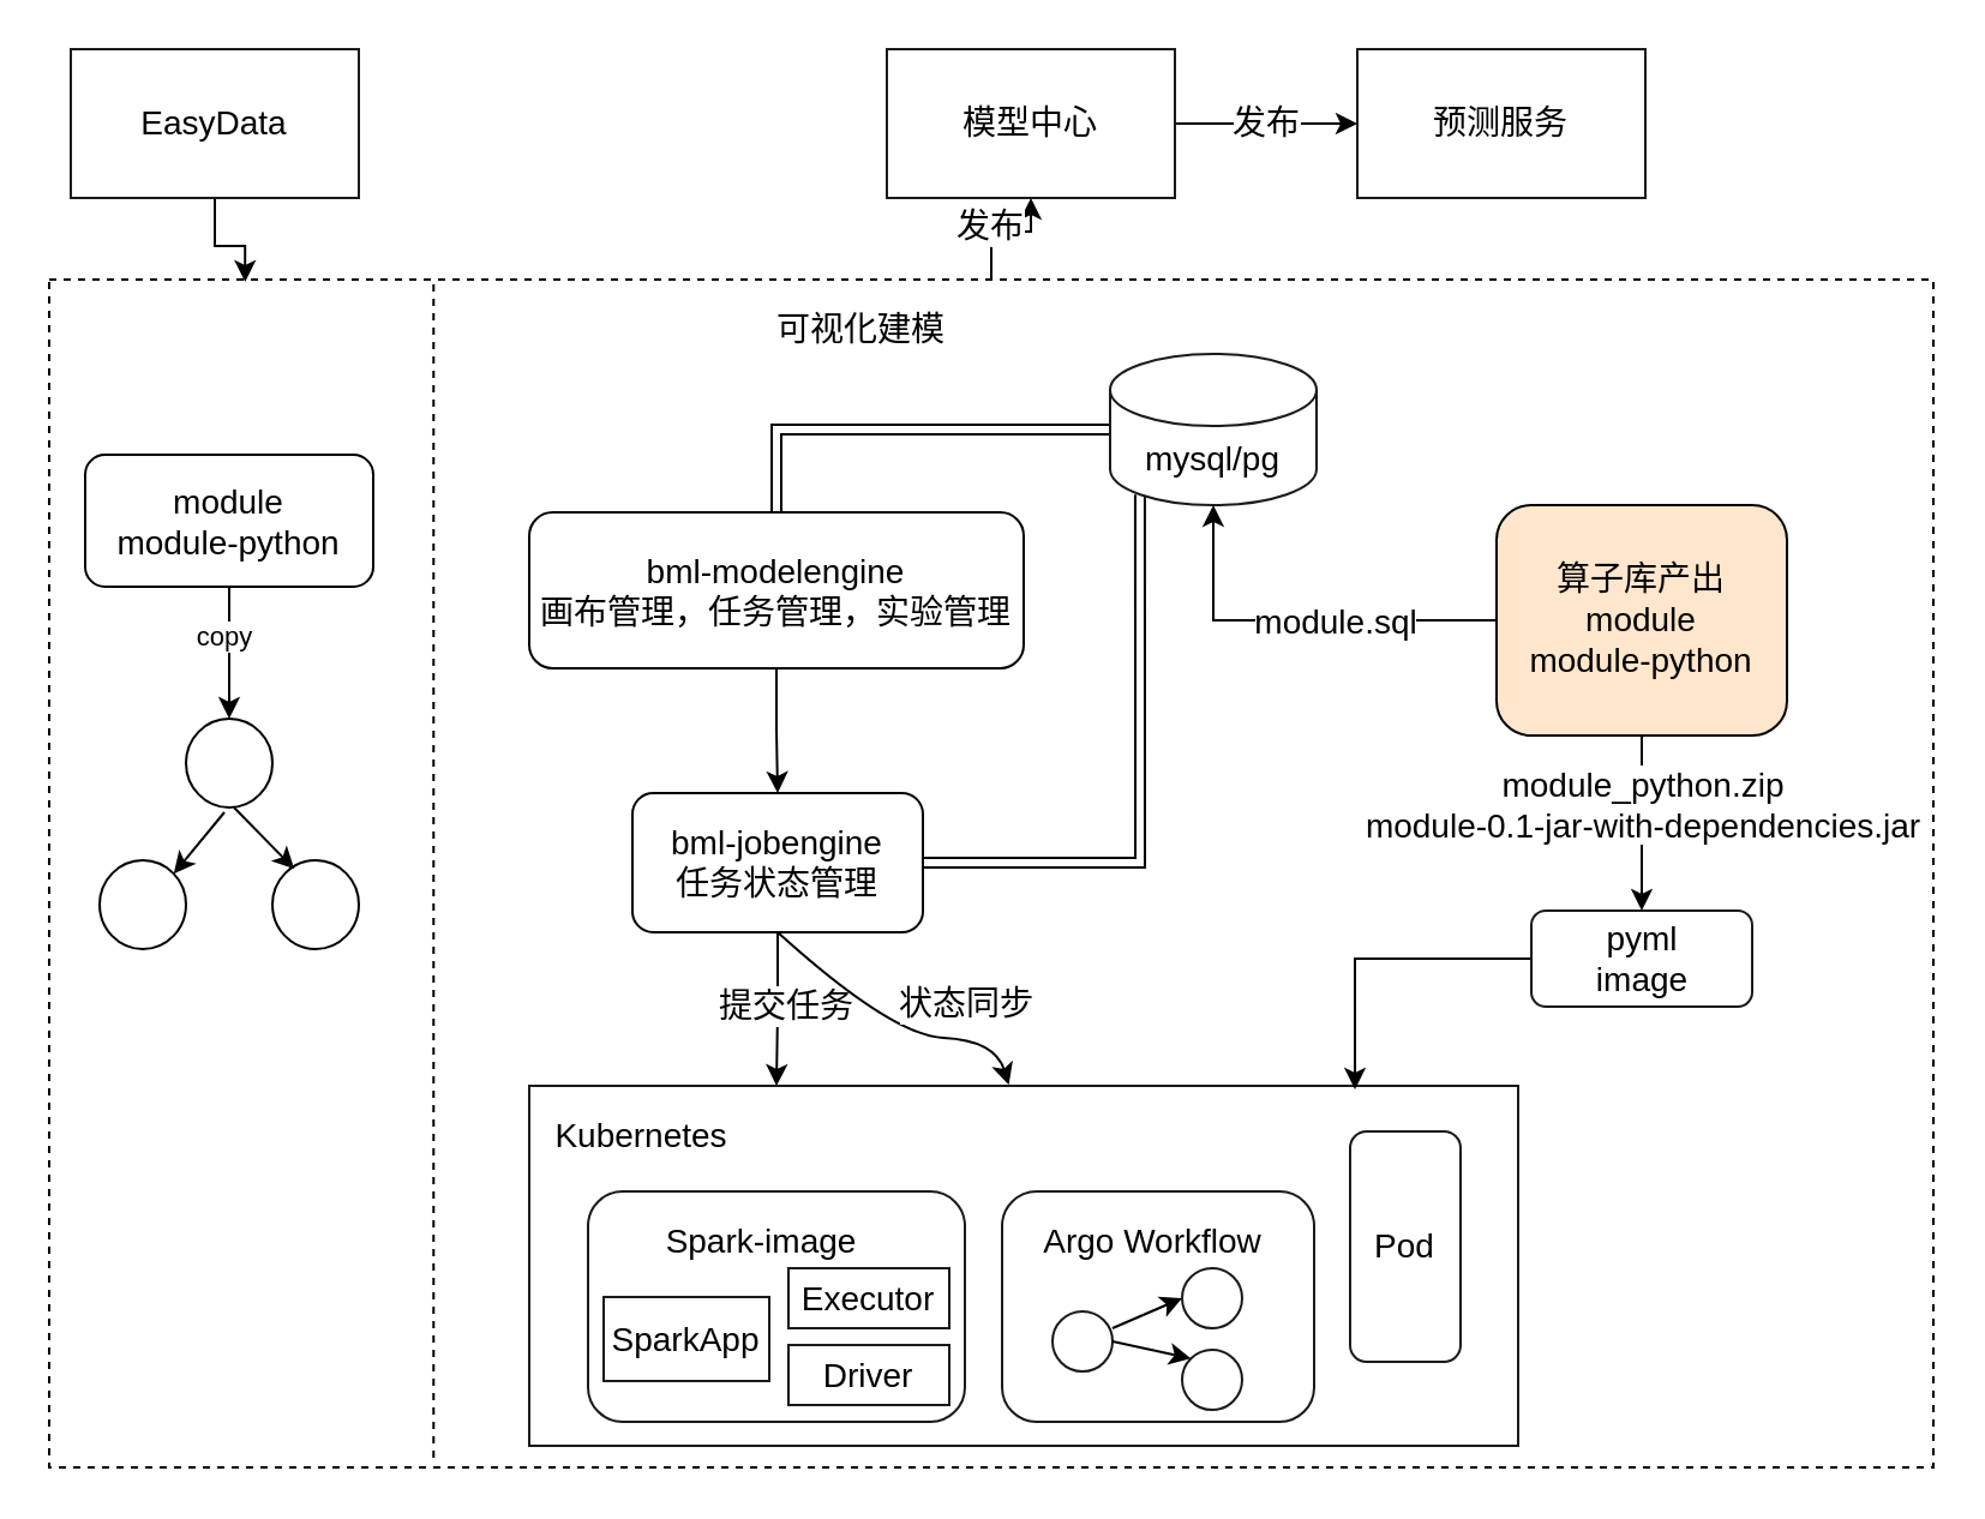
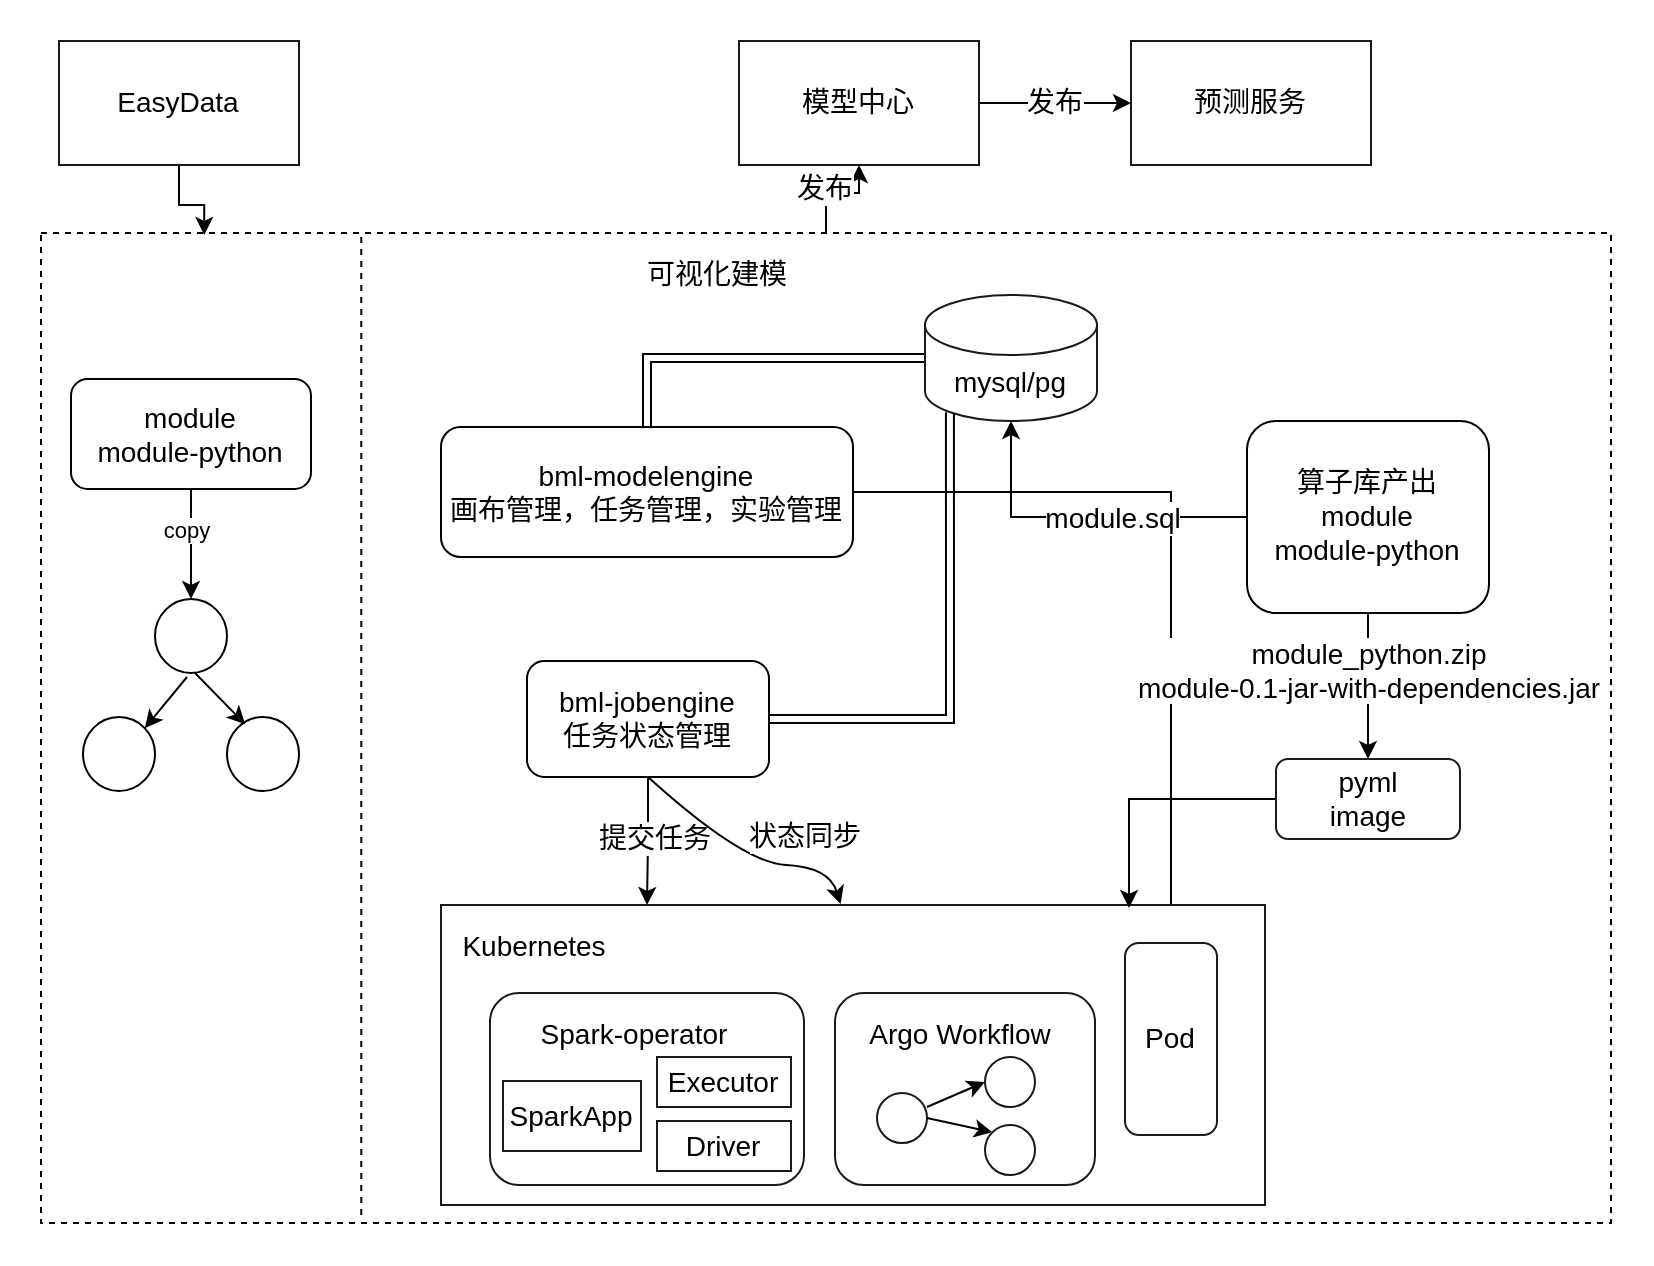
- <mxCell id="42" value="&lt;font style=&quot;font-size: 14px;&quot;&gt;算子库产出&lt;br&gt;module&lt;br&gt;module-python&lt;/font&gt;" style="rounded=1;whiteSpace=wrap;html=1;fillColor=#ffe6cc;" vertex="1" parent="1"><mxGeometry x="623" y="210" width="121" height="96" as="geometry" /></mxCell>
+ <mxCell id="42" value="&lt;font style=&quot;font-size: 14px;&quot;&gt;算子库产出&lt;br&gt;module&lt;br&gt;module-python&lt;/font&gt;" style="rounded=1;whiteSpace=wrap;html=1;" vertex="1" parent="1"><mxGeometry x="623" y="210" width="121" height="96" as="geometry" /></mxCell>
- <mxCell id="13" value="" style="edgeStyle=orthogonalEdgeStyle;rounded=0;orthogonalLoop=1;jettySize=auto;html=1;fontSize=14;" edge="1" parent="1" source="14" target="18"><mxGeometry relative="1" as="geometry" /></mxCell>
+ <mxCell id="13" value="" style="edgeStyle=orthogonalEdgeStyle;rounded=0;orthogonalLoop=1;jettySize=auto;html=1;fontSize=14;" edge="1" parent="1" source="14" target="33"><mxGeometry relative="1" as="geometry" /></mxCell>
- <mxCell id="25" value="Spark-image" style="text;html=1;strokeColor=none;fillColor=none;align=center;verticalAlign=middle;whiteSpace=wrap;rounded=0;fontSize=14;" vertex="1" parent="1"><mxGeometry x="263" y="502" width="108" height="30" as="geometry" /></mxCell>
+ <mxCell id="25" value="Spark-operator" style="text;html=1;strokeColor=none;fillColor=none;align=center;verticalAlign=middle;whiteSpace=wrap;rounded=0;fontSize=14;" vertex="1" parent="1"><mxGeometry x="263" y="502" width="108" height="30" as="geometry" /></mxCell>
